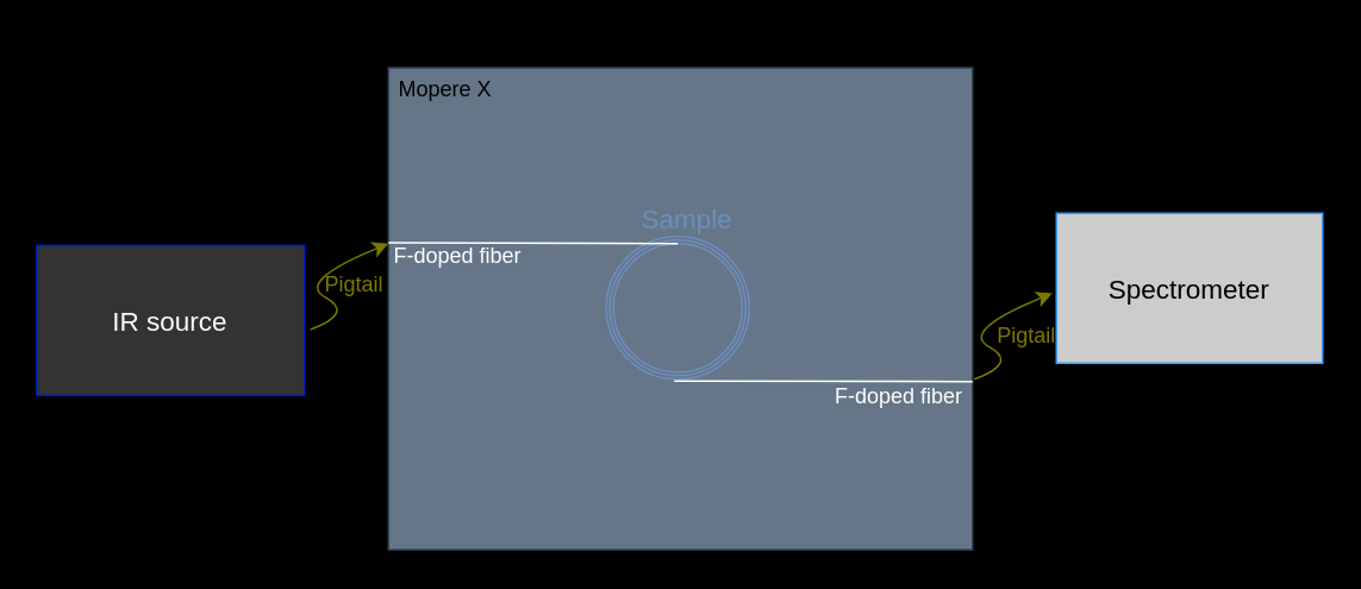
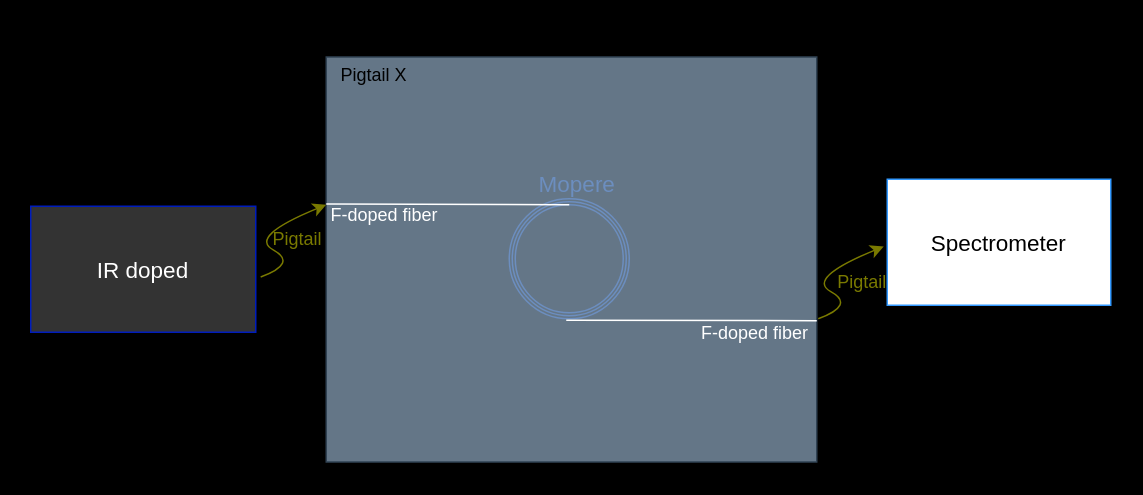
- <mxCell id="12" value="Mopere X" style="rounded=0;whiteSpace=wrap;html=1;fillColor=none;strokeColor=none;" vertex="1" parent="1"><mxGeometry x="189" y="20" width="120" height="60" as="geometry" /></mxCell>
+ <mxCell id="12" value="Pigtail X" style="rounded=0;whiteSpace=wrap;html=1;fillColor=none;strokeColor=none;" vertex="1" parent="1"><mxGeometry x="189" y="20" width="120" height="60" as="geometry" /></mxCell>
- <mxCell id="15" value="&lt;font color=&quot;#6c8ebf&quot; style=&quot;font-size: 15px;&quot;&gt;Sample&lt;/font&gt;" style="rounded=0;whiteSpace=wrap;html=1;fillColor=none;strokeColor=none;" vertex="1" parent="1"><mxGeometry x="312" y="103" width="145" height="37" as="geometry" /></mxCell>
+ <mxCell id="15" value="&lt;font color=&quot;#6c8ebf&quot; style=&quot;font-size: 15px;&quot;&gt;Mopere&lt;/font&gt;" style="rounded=0;whiteSpace=wrap;html=1;fillColor=none;strokeColor=none;" vertex="1" parent="1"><mxGeometry x="312" y="103" width="145" height="37" as="geometry" /></mxCell>
- <mxCell id="11" value="&lt;div style=&quot;font-size: 15px;&quot;&gt;Spectrometer&lt;/div&gt;" style="rounded=0;whiteSpace=wrap;html=1;fillColor=#CCCCCC;strokeColor=#3399FF;" vertex="1" parent="1"><mxGeometry x="591" y="119" width="149" height="84" as="geometry" /></mxCell>
+ <mxCell id="11" value="&lt;div style=&quot;font-size: 15px;&quot;&gt;Spectrometer&lt;/div&gt;" style="rounded=0;whiteSpace=wrap;html=1;fillColor=#ffffff;strokeColor=#3399FF;" vertex="1" parent="1"><mxGeometry x="591" y="119" width="149" height="84" as="geometry" /></mxCell>
- <mxCell id="2" value="&lt;font style=&quot;font-size: 15px;&quot;&gt;IR source&lt;/font&gt;" style="rounded=0;whiteSpace=wrap;html=1;fillColor=#333333;strokeColor=#001DBC;fontColor=#ffffff;glass=0;gradientColor=none;" vertex="1" parent="1"><mxGeometry x="20" y="137" width="150" height="84" as="geometry" /></mxCell>
+ <mxCell id="2" value="&lt;font style=&quot;font-size: 15px;&quot;&gt;IR doped&lt;/font&gt;" style="rounded=0;whiteSpace=wrap;html=1;fillColor=#333333;strokeColor=#001DBC;fontColor=#ffffff;glass=0;gradientColor=none;" vertex="1" parent="1"><mxGeometry x="20" y="137" width="150" height="84" as="geometry" /></mxCell>
